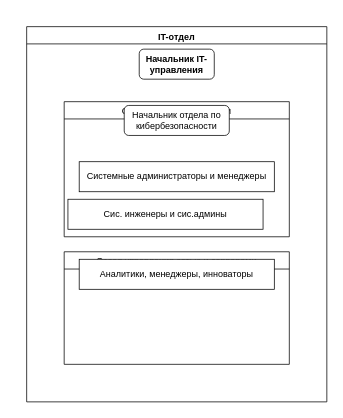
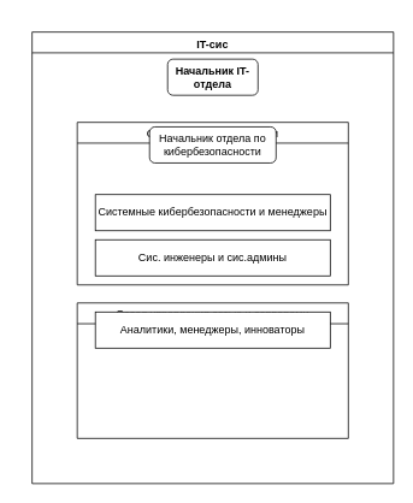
- <mxCell id="2" value="IT-отдел" style="swimlane;fontStyle=1;align=center;verticalAlign=top;" parent="1" vertex="1"><mxGeometry x="20" y="20" width="400" height="500" as="geometry" /></mxCell>
+ <mxCell id="2" value="IT-сис" style="swimlane;fontStyle=1;align=center;verticalAlign=top;" parent="1" vertex="1"><mxGeometry x="20" y="20" width="400" height="500" as="geometry" /></mxCell>
- <mxCell id="3" value="Начальник IT-управления" style="rounded=1;whiteSpace=wrap;fontStyle=1;" parent="2" vertex="1"><mxGeometry x="150" y="30" width="100" height="40" as="geometry" /></mxCell>
+ <mxCell id="3" value="Начальник IT-отдела" style="rounded=1;whiteSpace=wrap;fontStyle=1;" parent="2" vertex="1"><mxGeometry x="150" y="30" width="100" height="40" as="geometry" /></mxCell>
- <mxCell id="6" value="Системные администраторы и менеджеры" style="rounded=0;whiteSpace=wrap;" parent="4" vertex="1"><mxGeometry x="20" y="80" width="260" height="40" as="geometry" /></mxCell>
+ <mxCell id="6" value="Системные кибербезопасности и менеджеры" style="rounded=0;whiteSpace=wrap;" parent="4" vertex="1"><mxGeometry x="20" y="80" width="260" height="40" as="geometry" /></mxCell>
- <mxCell id="7" value="Сис. инженеры и сис.админы" style="rounded=0;whiteSpace=wrap;" parent="4" vertex="1"><mxGeometry x="5" y="130" width="260" height="40" as="geometry" /></mxCell>
+ <mxCell id="7" value="Сис. инженеры и сис.админы" style="rounded=0;whiteSpace=wrap;" parent="4" vertex="1"><mxGeometry x="20" y="130" width="260" height="40" as="geometry" /></mxCell>
